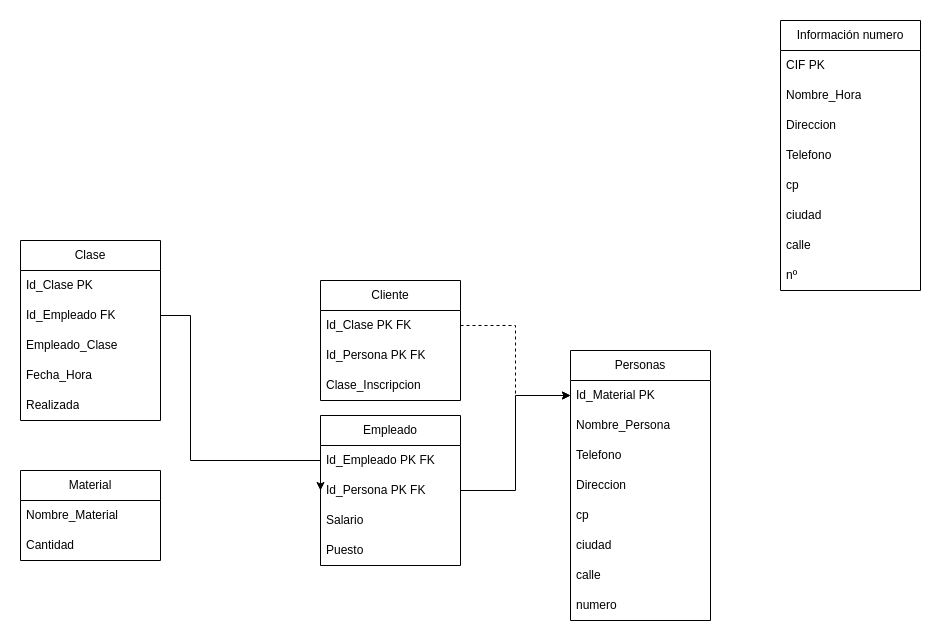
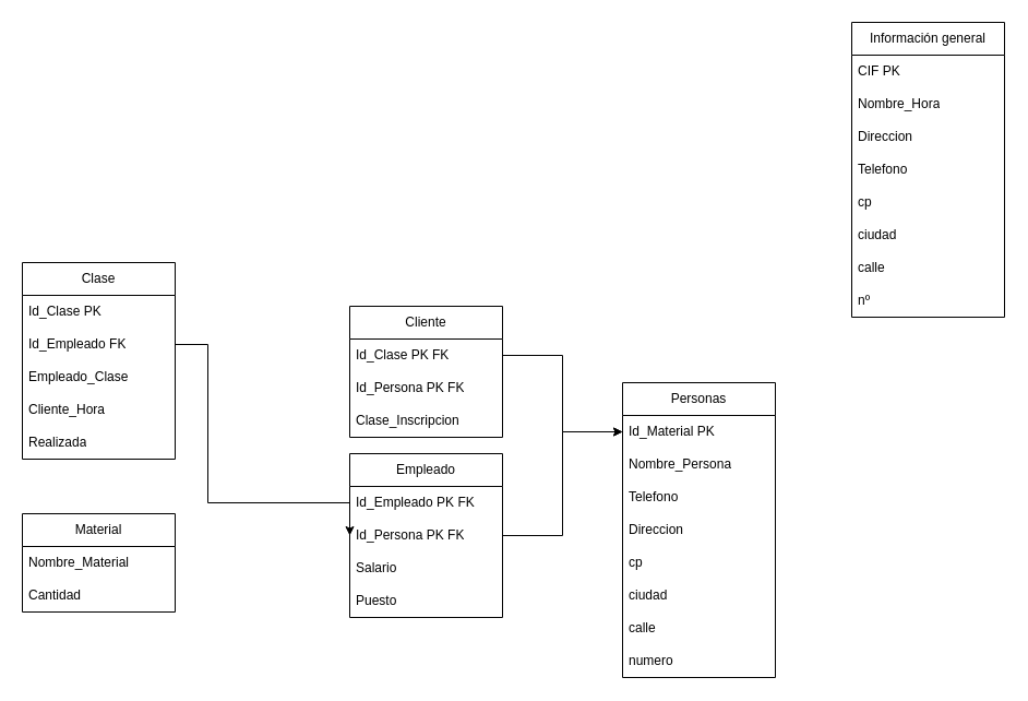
- <mxCell id="2" value="Información numero" style="swimlane;fontStyle=0;childLayout=stackLayout;horizontal=1;startSize=30;horizontalStack=0;resizeParent=1;resizeParentMax=0;resizeLast=0;collapsible=1;marginBottom=0;whiteSpace=wrap;html=1;" vertex="1" parent="1"><mxGeometry x="780" y="20" width="140" height="270" as="geometry" /></mxCell>
+ <mxCell id="2" value="Información general" style="swimlane;fontStyle=0;childLayout=stackLayout;horizontal=1;startSize=30;horizontalStack=0;resizeParent=1;resizeParentMax=0;resizeLast=0;collapsible=1;marginBottom=0;whiteSpace=wrap;html=1;" vertex="1" parent="1"><mxGeometry x="780" y="20" width="140" height="270" as="geometry" /></mxCell>
- <mxCell id="38" style="edgeStyle=orthogonalEdgeStyle;rounded=0;orthogonalLoop=1;jettySize=auto;html=1;exitX=1;exitY=0.5;exitDx=0;exitDy=0;entryX=0;entryY=0.5;entryDx=0;entryDy=0;dashed=1;" edge="1" parent="1" source="21" target="12"><mxGeometry relative="1" as="geometry" /></mxCell>
+ <mxCell id="38" style="edgeStyle=orthogonalEdgeStyle;rounded=0;orthogonalLoop=1;jettySize=auto;html=1;exitX=1;exitY=0.5;exitDx=0;exitDy=0;entryX=0;entryY=0.5;entryDx=0;entryDy=0;" edge="1" parent="1" source="21" target="12"><mxGeometry relative="1" as="geometry" /></mxCell>
- <mxCell id="33" value="Fecha_Hora" style="text;strokeColor=none;fillColor=none;align=left;verticalAlign=middle;spacingLeft=4;spacingRight=4;overflow=hidden;points=[[0,0.5],[1,0.5]];portConstraint=eastwest;rotatable=0;whiteSpace=wrap;html=1;" vertex="1" parent="29"><mxGeometry y="120" width="140" height="30" as="geometry" /></mxCell>
+ <mxCell id="33" value="Cliente_Hora" style="text;strokeColor=none;fillColor=none;align=left;verticalAlign=middle;spacingLeft=4;spacingRight=4;overflow=hidden;points=[[0,0.5],[1,0.5]];portConstraint=eastwest;rotatable=0;whiteSpace=wrap;html=1;" vertex="1" parent="29"><mxGeometry y="120" width="140" height="30" as="geometry" /></mxCell>
